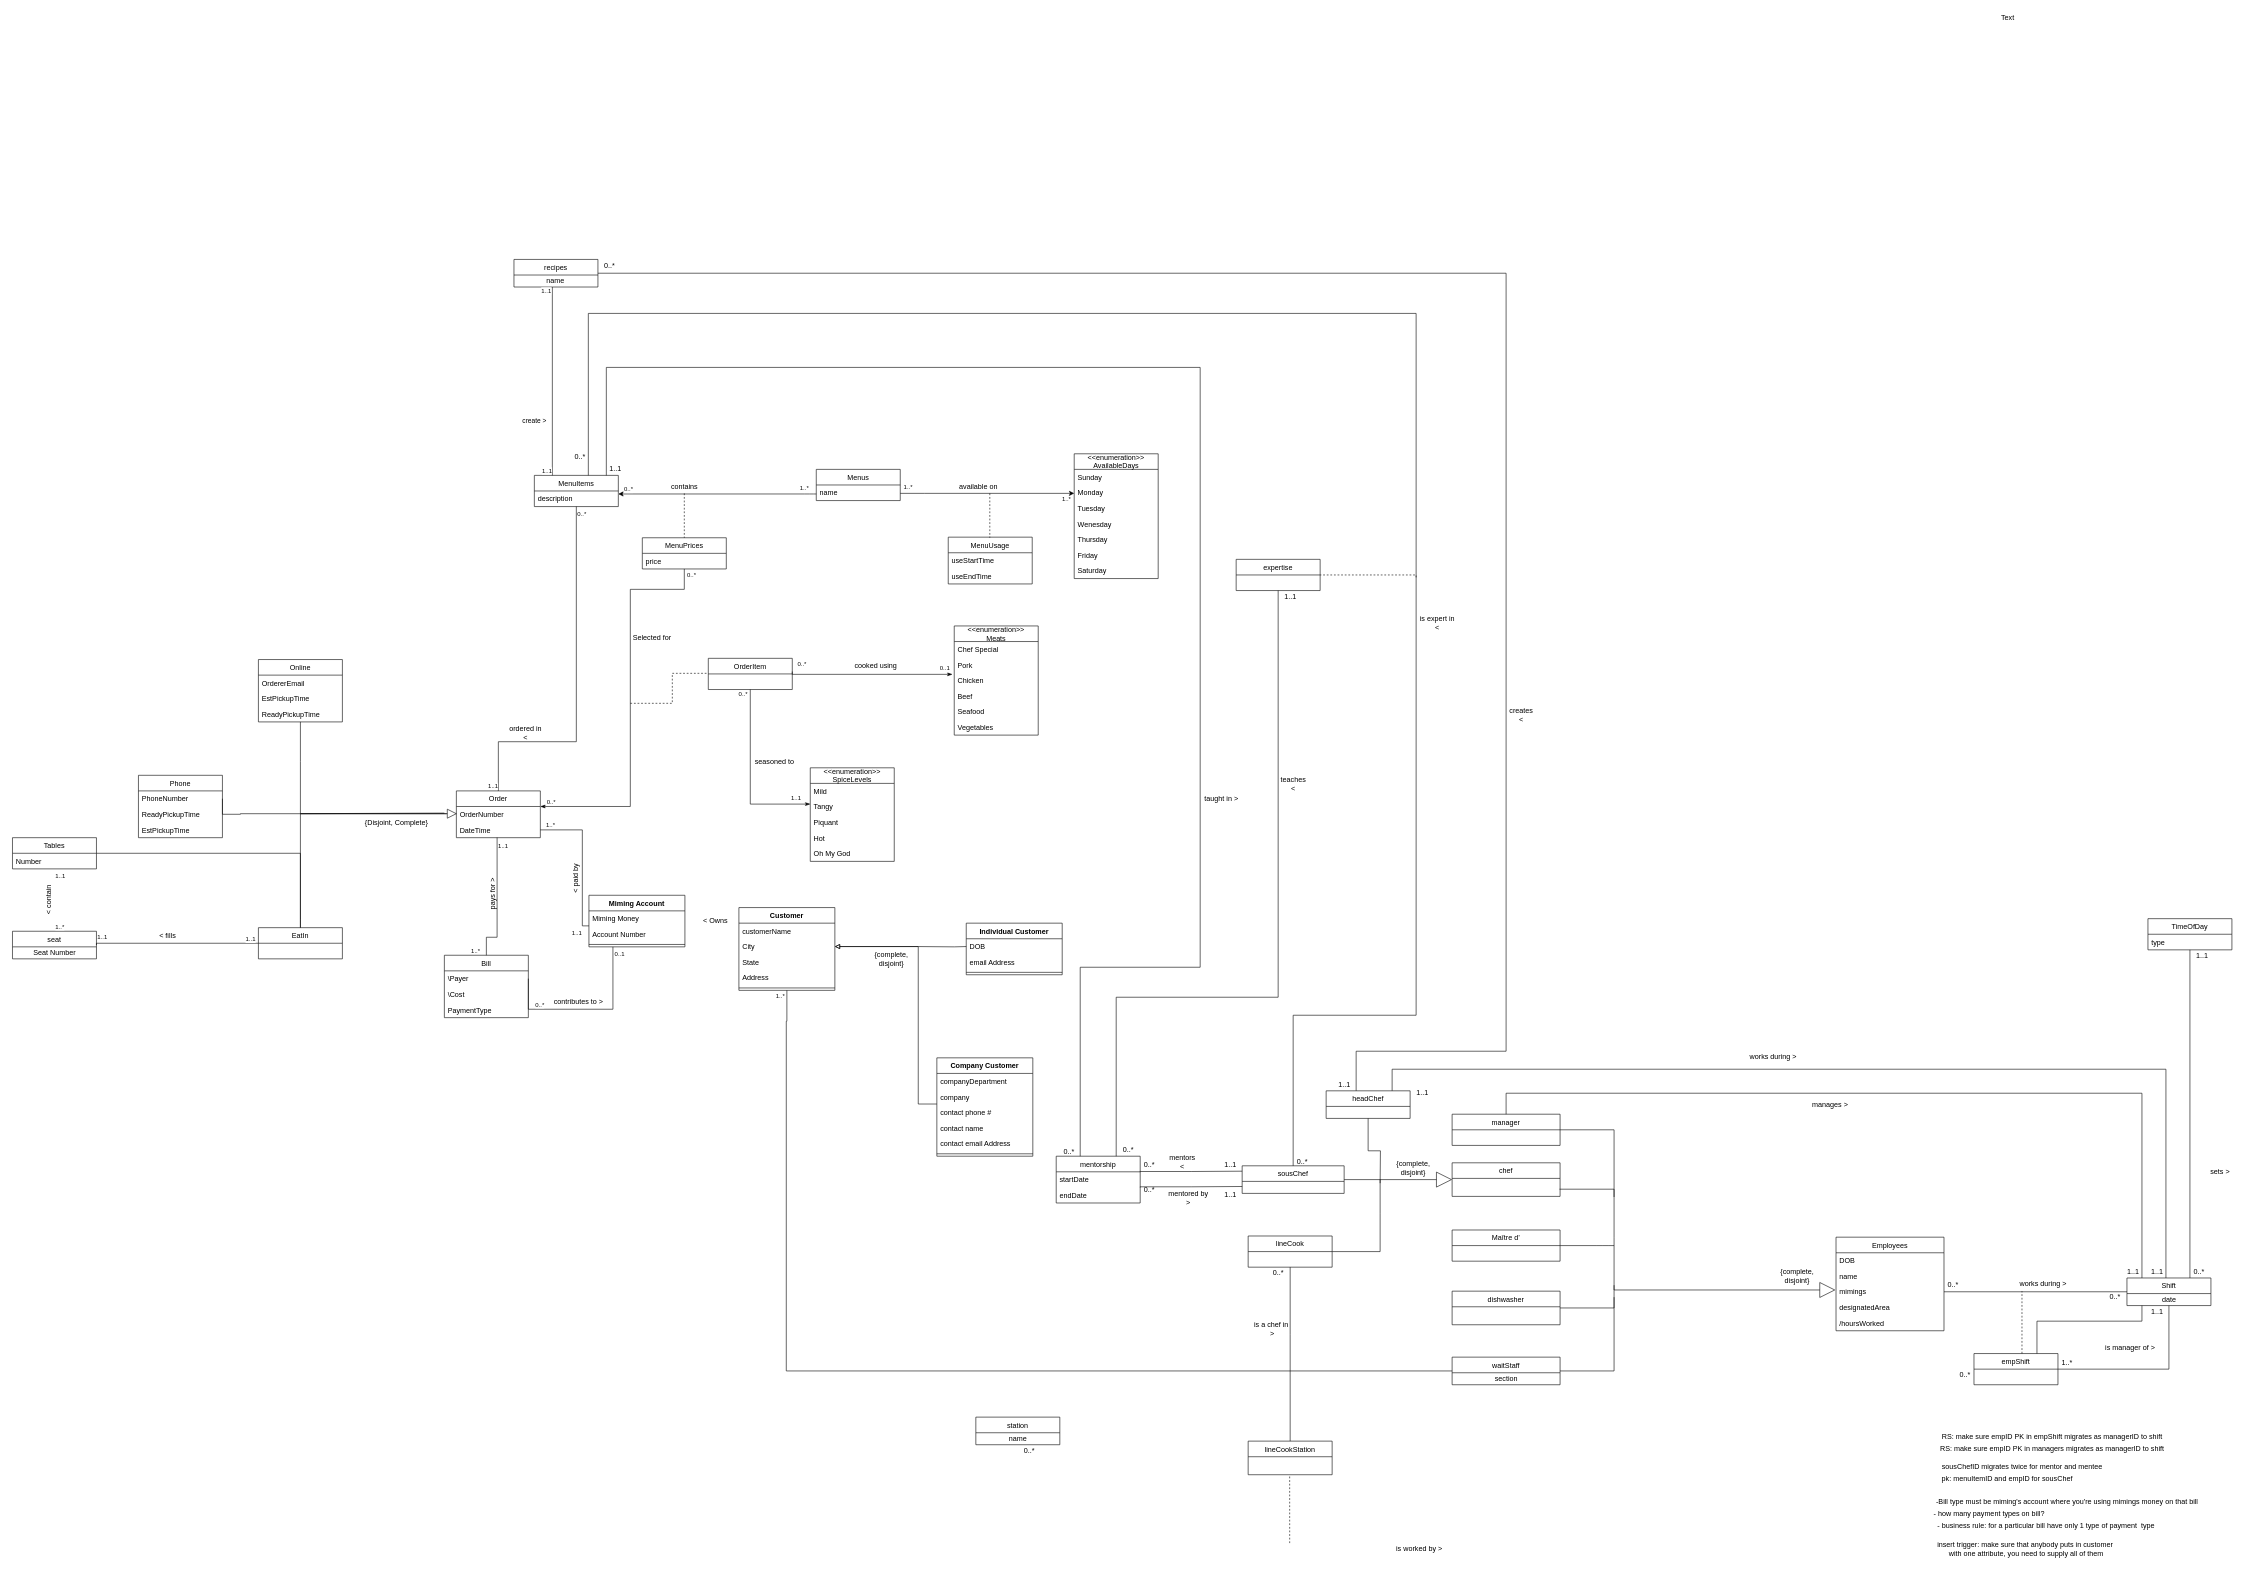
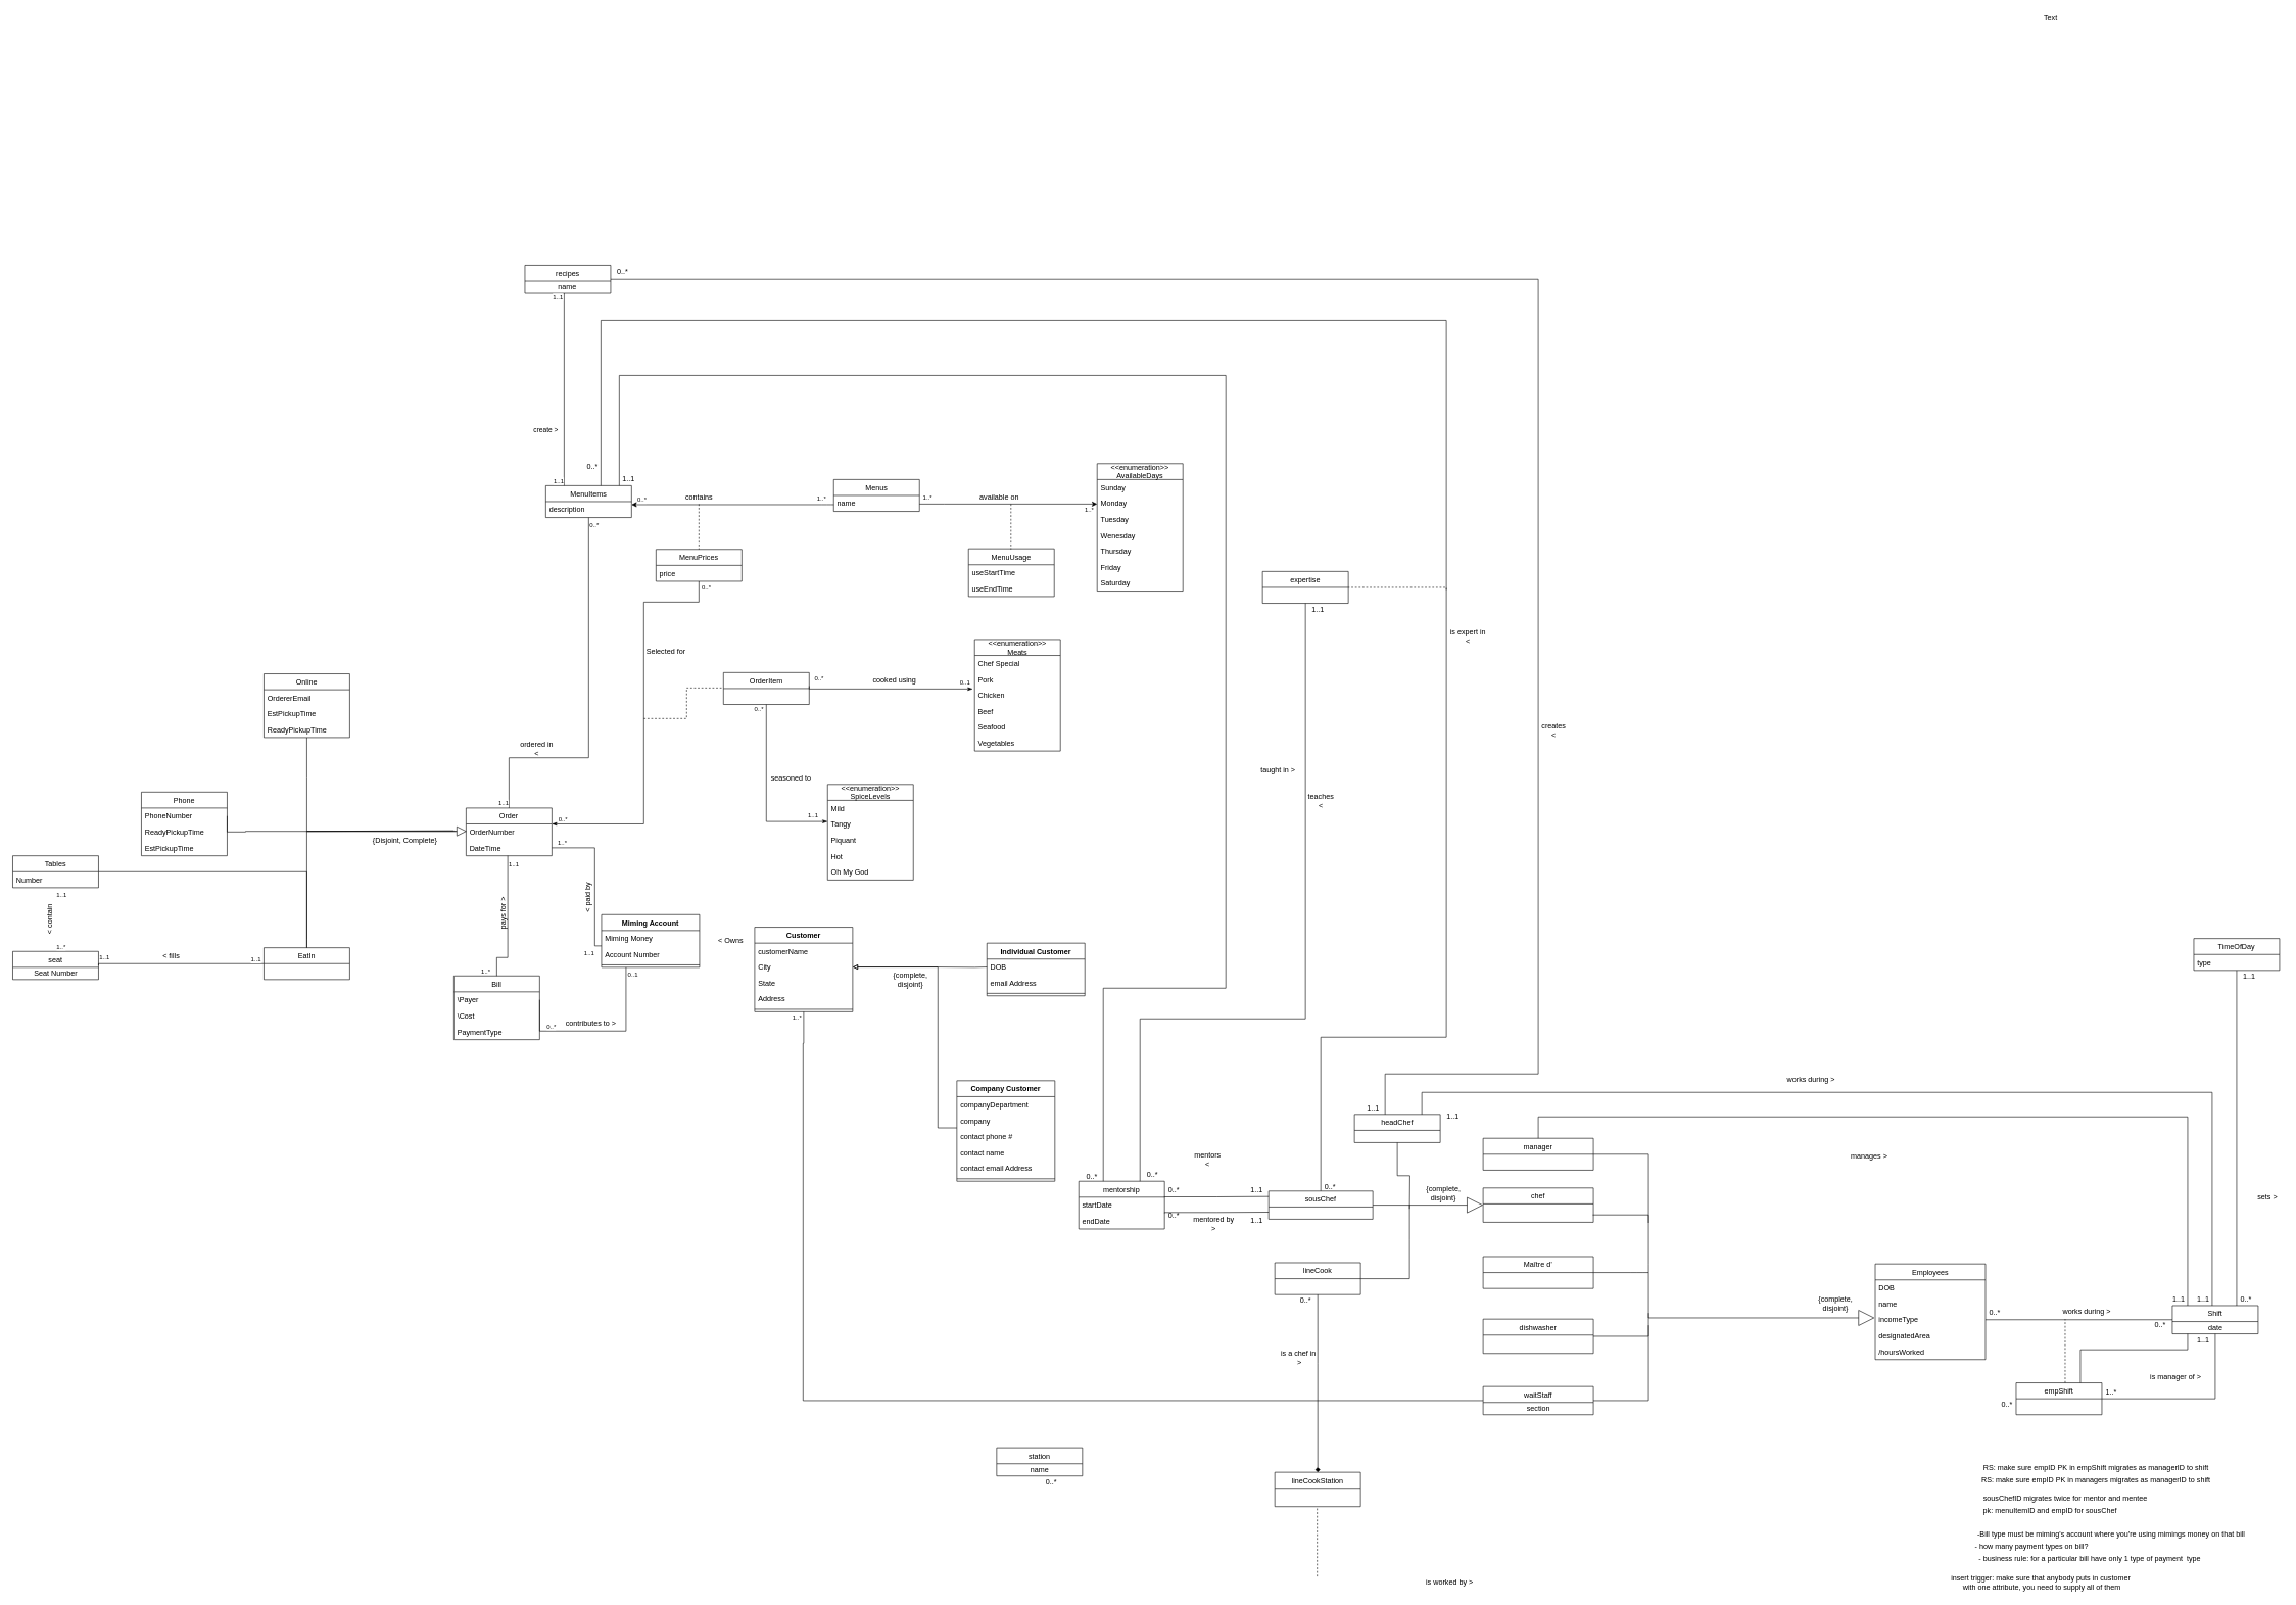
- <mxCell id="165" value="taught in &amp;gt;" style="text;html=1;align=center;verticalAlign=middle;resizable=0;points=[];autosize=1;" parent="1" vertex="1"><mxGeometry x="2000" y="1322" width="70" height="20" as="geometry" /></mxCell>
+ <mxCell id="165" value="taught in &amp;gt;" style="text;html=1;align=center;verticalAlign=middle;resizable=0;points=[];autosize=1;" parent="1" vertex="1"><mxGeometry x="2050" y="1247" width="70" height="20" as="geometry" /></mxCell>
- <mxCell id="127" value="manages &amp;gt;" style="text;html=1;align=center;verticalAlign=middle;resizable=0;points=[];autosize=1;" parent="1" vertex="1"><mxGeometry x="3010" y="1831" width="80" height="20" as="geometry" /></mxCell>
+ <mxCell id="127" value="manages &amp;gt;" style="text;html=1;align=center;verticalAlign=middle;resizable=0;points=[];autosize=1;" parent="1" vertex="1"><mxGeometry x="3010" y="1876" width="80" height="20" as="geometry" /></mxCell>
- <mxCell id="129" value="mentors&lt;br&gt;&amp;lt;" style="text;html=1;align=center;verticalAlign=middle;resizable=0;points=[];autosize=1;" parent="1" vertex="1"><mxGeometry x="1940" y="1922" width="60" height="30" as="geometry" /></mxCell>
+ <mxCell id="129" value="mentors&lt;br&gt;&amp;lt;" style="text;html=1;align=center;verticalAlign=middle;resizable=0;points=[];autosize=1;" parent="1" vertex="1"><mxGeometry x="1940" y="1877" width="60" height="30" as="geometry" /></mxCell>
- <mxCell id="77" value="mimings" style="text;strokeColor=none;fillColor=none;align=left;verticalAlign=top;spacingLeft=4;spacingRight=4;overflow=hidden;rotatable=0;points=[[0,0.5],[1,0.5]];portConstraint=eastwest;" parent="74" vertex="1"><mxGeometry y="78" width="180" height="26" as="geometry" /></mxCell>
+ <mxCell id="77" value="incomeType" style="text;strokeColor=none;fillColor=none;align=left;verticalAlign=top;spacingLeft=4;spacingRight=4;overflow=hidden;rotatable=0;points=[[0,0.5],[1,0.5]];portConstraint=eastwest;" parent="74" vertex="1"><mxGeometry y="78" width="180" height="26" as="geometry" /></mxCell>
- <mxCell id="190" value="" style="endArrow=none;html=1;edgeStyle=orthogonalEdgeStyle;rounded=0;" edge="1" parent="1" source="103" target="216"><mxGeometry relative="1" as="geometry"><mxPoint x="2067.5" y="2344" as="sourcePoint" /><mxPoint x="1892.5" y="2424" as="targetPoint" /><Array as="points"><mxPoint x="2150" y="2224" /></Array></mxGeometry></mxCell>
+ <mxCell id="190" value="" style="endArrow=diamond;html=1;edgeStyle=orthogonalEdgeStyle;rounded=0;" edge="1" parent="1" source="103" target="216"><mxGeometry relative="1" as="geometry"><mxPoint x="2067.5" y="2344" as="sourcePoint" /><mxPoint x="1892.5" y="2424" as="targetPoint" /><Array as="points"><mxPoint x="2150" y="2224" /></Array></mxGeometry></mxCell>
- <mxCell id="189" value="insert trigger: make sure that anybody puts in customer&lt;br&gt;&amp;nbsp;with one attribute, you need to supply all of them" style="text;html=1;align=center;verticalAlign=middle;resizable=0;points=[];autosize=1;" vertex="1" parent="1"><mxGeometry x="3220" y="2567" width="310" height="30" as="geometry" /></mxCell>
+ <mxCell id="189" value="insert trigger: make sure that anybody puts in customer&lt;br&gt;&amp;nbsp;with one attribute, you need to supply all of them" style="text;html=1;align=center;verticalAlign=middle;resizable=0;points=[];autosize=1;" vertex="1" parent="1"><mxGeometry x="3175" y="2567" width="310" height="30" as="geometry" /></mxCell>
